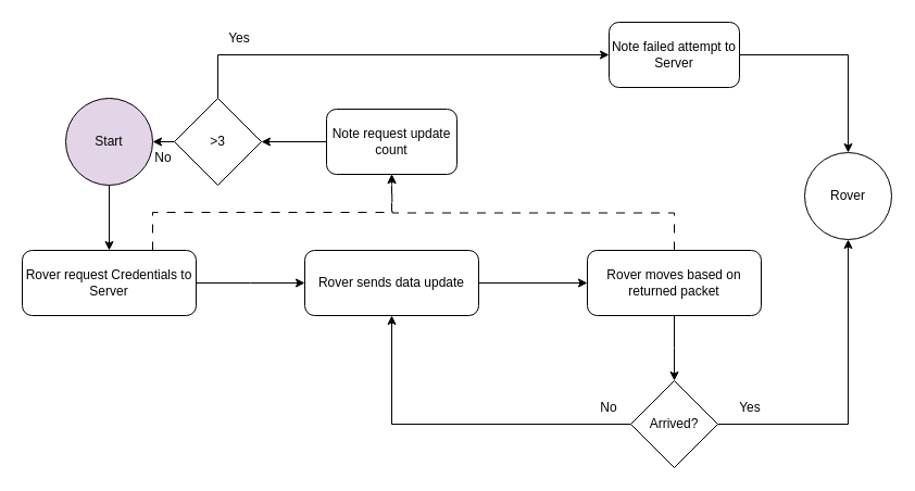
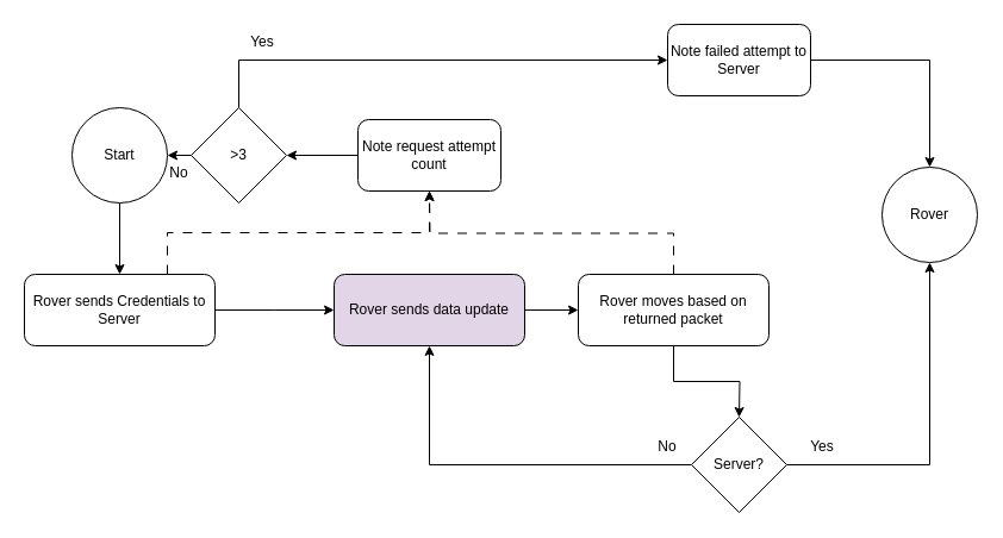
- <mxCell id="3" value="Start" style="ellipse;whiteSpace=wrap;html=1;aspect=fixed;fillColor=#e1d5e7;" vertex="1" parent="1"><mxGeometry x="60" y="90" width="80" height="80" as="geometry" /></mxCell>
+ <mxCell id="3" value="Start" style="ellipse;whiteSpace=wrap;html=1;aspect=fixed;" vertex="1" parent="1"><mxGeometry x="60" y="90" width="80" height="80" as="geometry" /></mxCell>
- <mxCell id="9" value="Note request update count" style="rounded=1;whiteSpace=wrap;html=1;" vertex="1" parent="1"><mxGeometry x="300" y="100" width="120" height="60" as="geometry" /></mxCell>
+ <mxCell id="9" value="Note request attempt count" style="rounded=1;whiteSpace=wrap;html=1;" vertex="1" parent="1"><mxGeometry x="300" y="100" width="120" height="60" as="geometry" /></mxCell>
- <mxCell id="7" value="Rover request Credentials to Server" style="rounded=1;whiteSpace=wrap;html=1;" vertex="1" parent="1"><mxGeometry x="20" y="230" width="160" height="60" as="geometry" /></mxCell>
+ <mxCell id="7" value="Rover sends Credentials to Server" style="rounded=1;whiteSpace=wrap;html=1;" vertex="1" parent="1"><mxGeometry x="20" y="230" width="160" height="60" as="geometry" /></mxCell>
- <mxCell id="18" value="Rover sends data update" style="rounded=1;whiteSpace=wrap;html=1;" vertex="1" parent="1"><mxGeometry x="280" y="230" width="160" height="60" as="geometry" /></mxCell>
+ <mxCell id="18" value="Rover sends data update" style="rounded=1;whiteSpace=wrap;html=1;fillColor=#e1d5e7;" vertex="1" parent="1"><mxGeometry x="280" y="230" width="160" height="60" as="geometry" /></mxCell>
- <mxCell id="21" value="Rover moves based on returned packet" style="rounded=1;whiteSpace=wrap;html=1;" vertex="1" parent="1"><mxGeometry x="540" y="230" width="160" height="60" as="geometry" /></mxCell>
+ <mxCell id="21" value="Rover moves based on returned packet" style="rounded=1;whiteSpace=wrap;html=1;" vertex="1" parent="1"><mxGeometry x="485" y="230" width="160" height="60" as="geometry" /></mxCell>
- <mxCell id="24" value="Arrived?" style="rhombus;whiteSpace=wrap;html=1;" vertex="1" parent="1"><mxGeometry x="580" y="350" width="80" height="80" as="geometry" /></mxCell>
+ <mxCell id="24" value="Server?" style="rhombus;whiteSpace=wrap;html=1;" vertex="1" parent="1"><mxGeometry x="580" y="350" width="80" height="80" as="geometry" /></mxCell>
